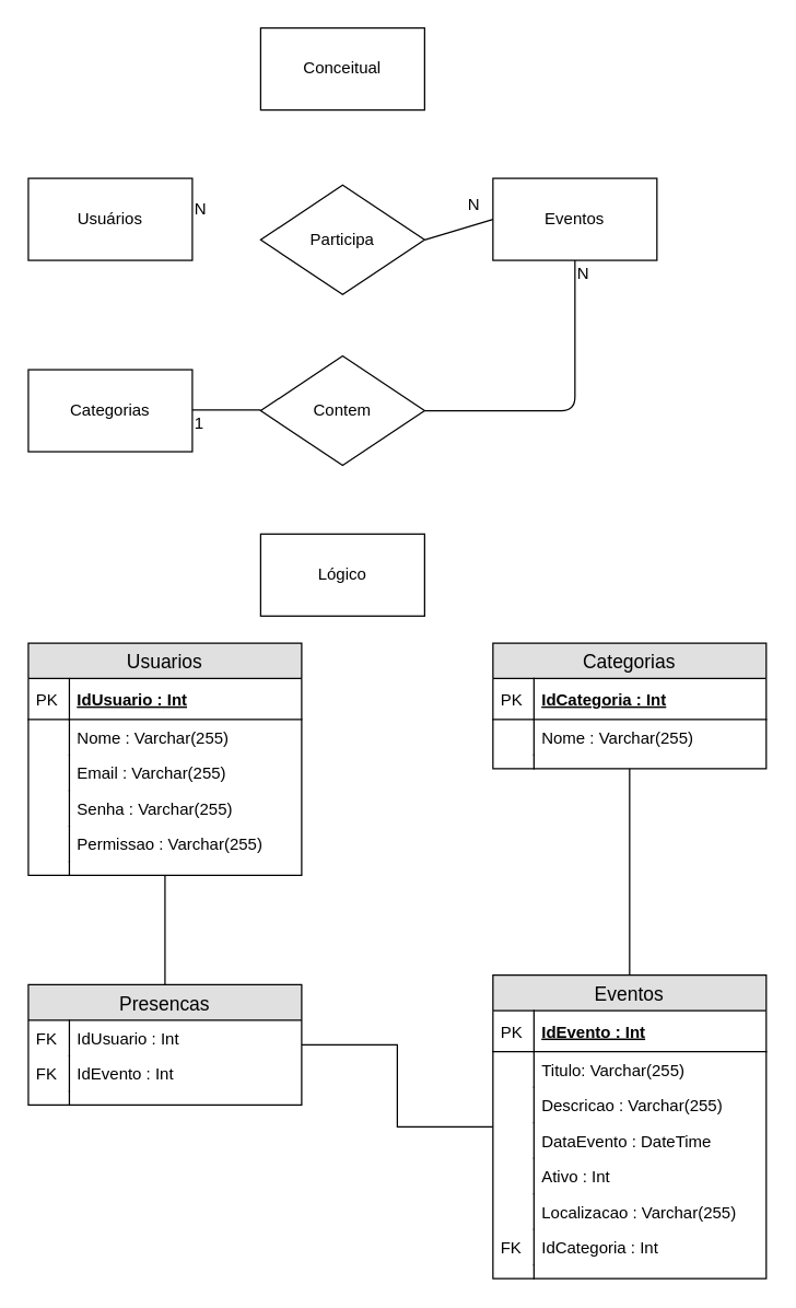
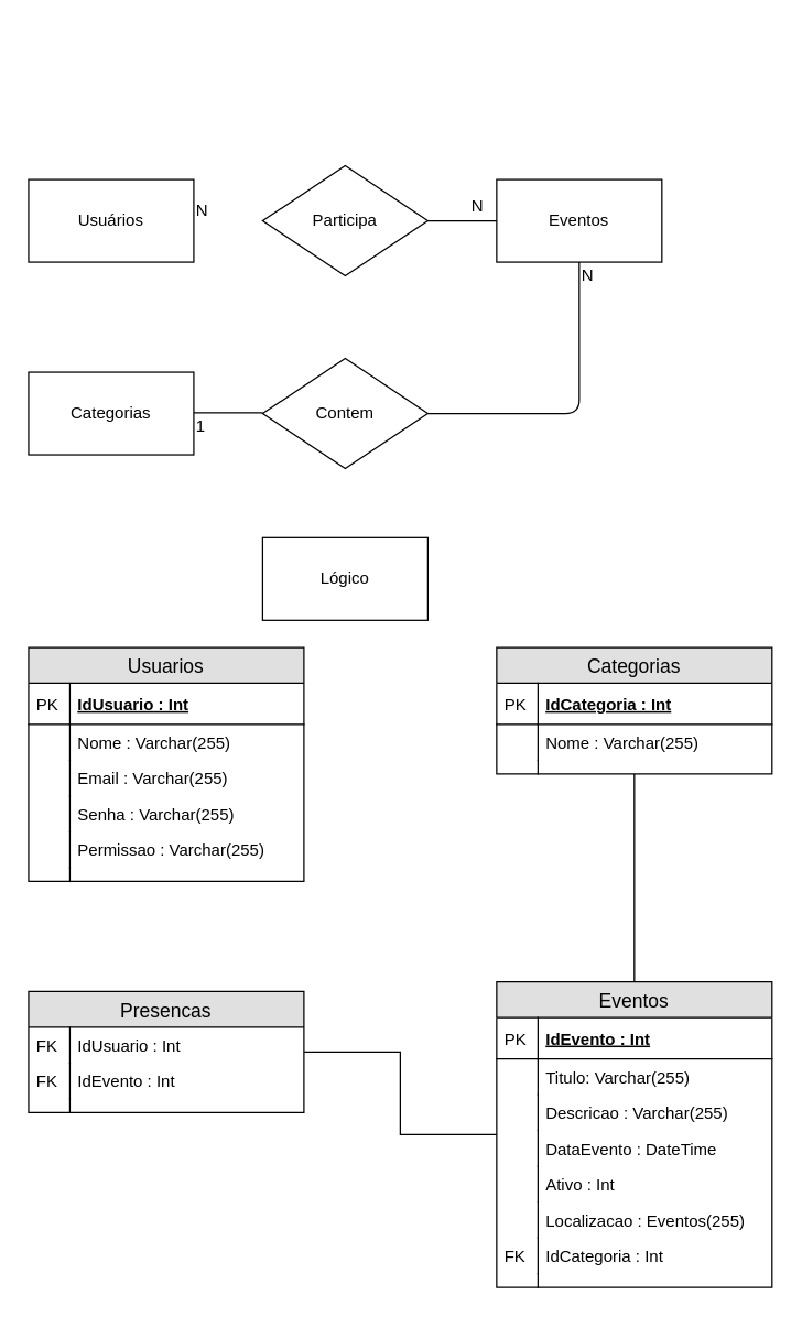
- <mxCell id="2" value="Conceitual" style="rounded=0;whiteSpace=wrap;html=1;" vertex="1" parent="1"><mxGeometry x="190" y="20" width="120" height="60" as="geometry" /></mxCell>
- <mxCell id="4" value="Participa" style="rhombus;whiteSpace=wrap;html=1;" vertex="1" parent="1"><mxGeometry x="190" y="135" width="120" height="80" as="geometry" /></mxCell>
+ <mxCell id="4" value="Participa" style="rhombus;whiteSpace=wrap;html=1;" vertex="1" parent="1"><mxGeometry x="190" y="120" width="120" height="80" as="geometry" /></mxCell>
- <mxCell id="16" value="" style="edgeStyle=orthogonalEdgeStyle;rounded=0;orthogonalLoop=1;jettySize=auto;html=1;endArrow=none;endFill=0;" edge="1" parent="1" source="17" target="31"><mxGeometry relative="1" as="geometry" /></mxCell>
- <mxCell id="50" value="Localizacao : Varchar(255)" style="shape=partialRectangle;top=0;left=0;right=0;bottom=0;align=left;verticalAlign=top;fillColor=none;spacingLeft=34;spacingRight=4;overflow=hidden;rotatable=0;points=[[0,0.5],[1,0.5]];portConstraint=eastwest;dropTarget=0;fontSize=12;" vertex="1" parent="39"><mxGeometry y="160" width="200" height="26" as="geometry" /></mxCell>
+ <mxCell id="50" value="Localizacao : Eventos(255)" style="shape=partialRectangle;top=0;left=0;right=0;bottom=0;align=left;verticalAlign=top;fillColor=none;spacingLeft=34;spacingRight=4;overflow=hidden;rotatable=0;points=[[0,0.5],[1,0.5]];portConstraint=eastwest;dropTarget=0;fontSize=12;" vertex="1" parent="39"><mxGeometry y="160" width="200" height="26" as="geometry" /></mxCell>
